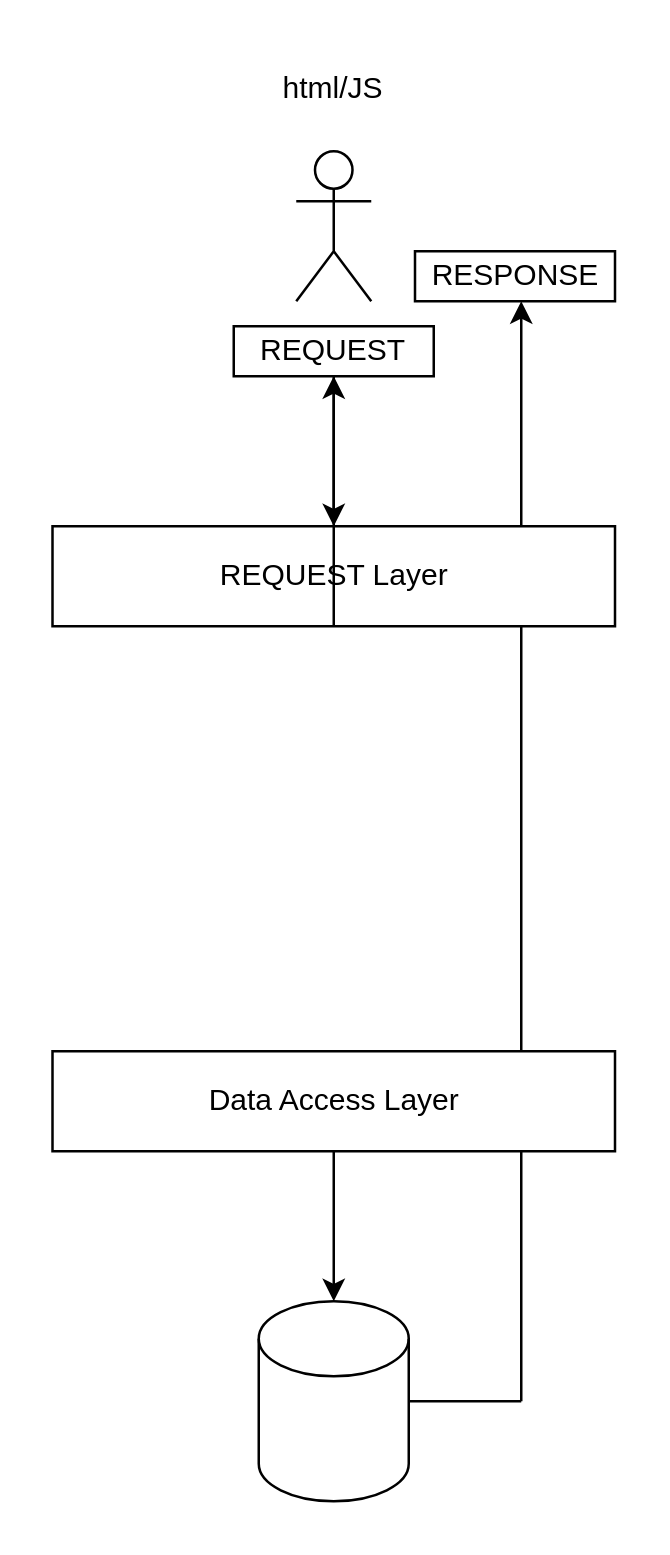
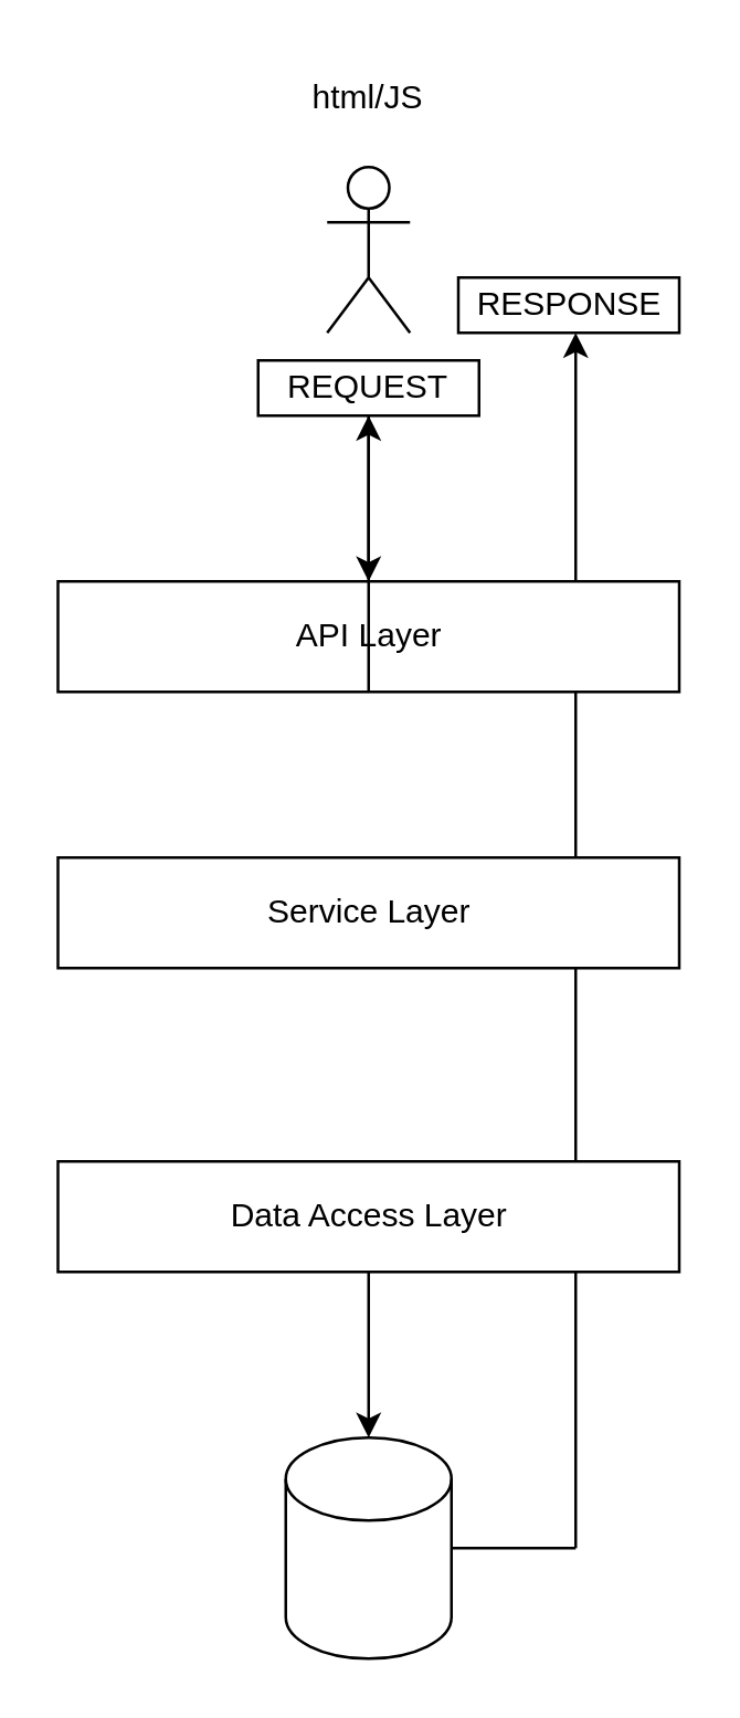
- <mxCell id="5" value="REQUEST Layer" style="rounded=0;whiteSpace=wrap;html=1;" vertex="1" parent="1"><mxGeometry x="20.5" y="210" width="225" height="40" as="geometry" /></mxCell>
+ <mxCell id="5" value="API Layer" style="rounded=0;whiteSpace=wrap;html=1;" vertex="1" parent="1"><mxGeometry x="20.5" y="210" width="225" height="40" as="geometry" /></mxCell>
+ <mxCell id="6" value="Service Layer" style="rounded=0;whiteSpace=wrap;html=1;" vertex="1" parent="1"><mxGeometry x="20.5" y="310" width="225" height="40" as="geometry" /></mxCell>
